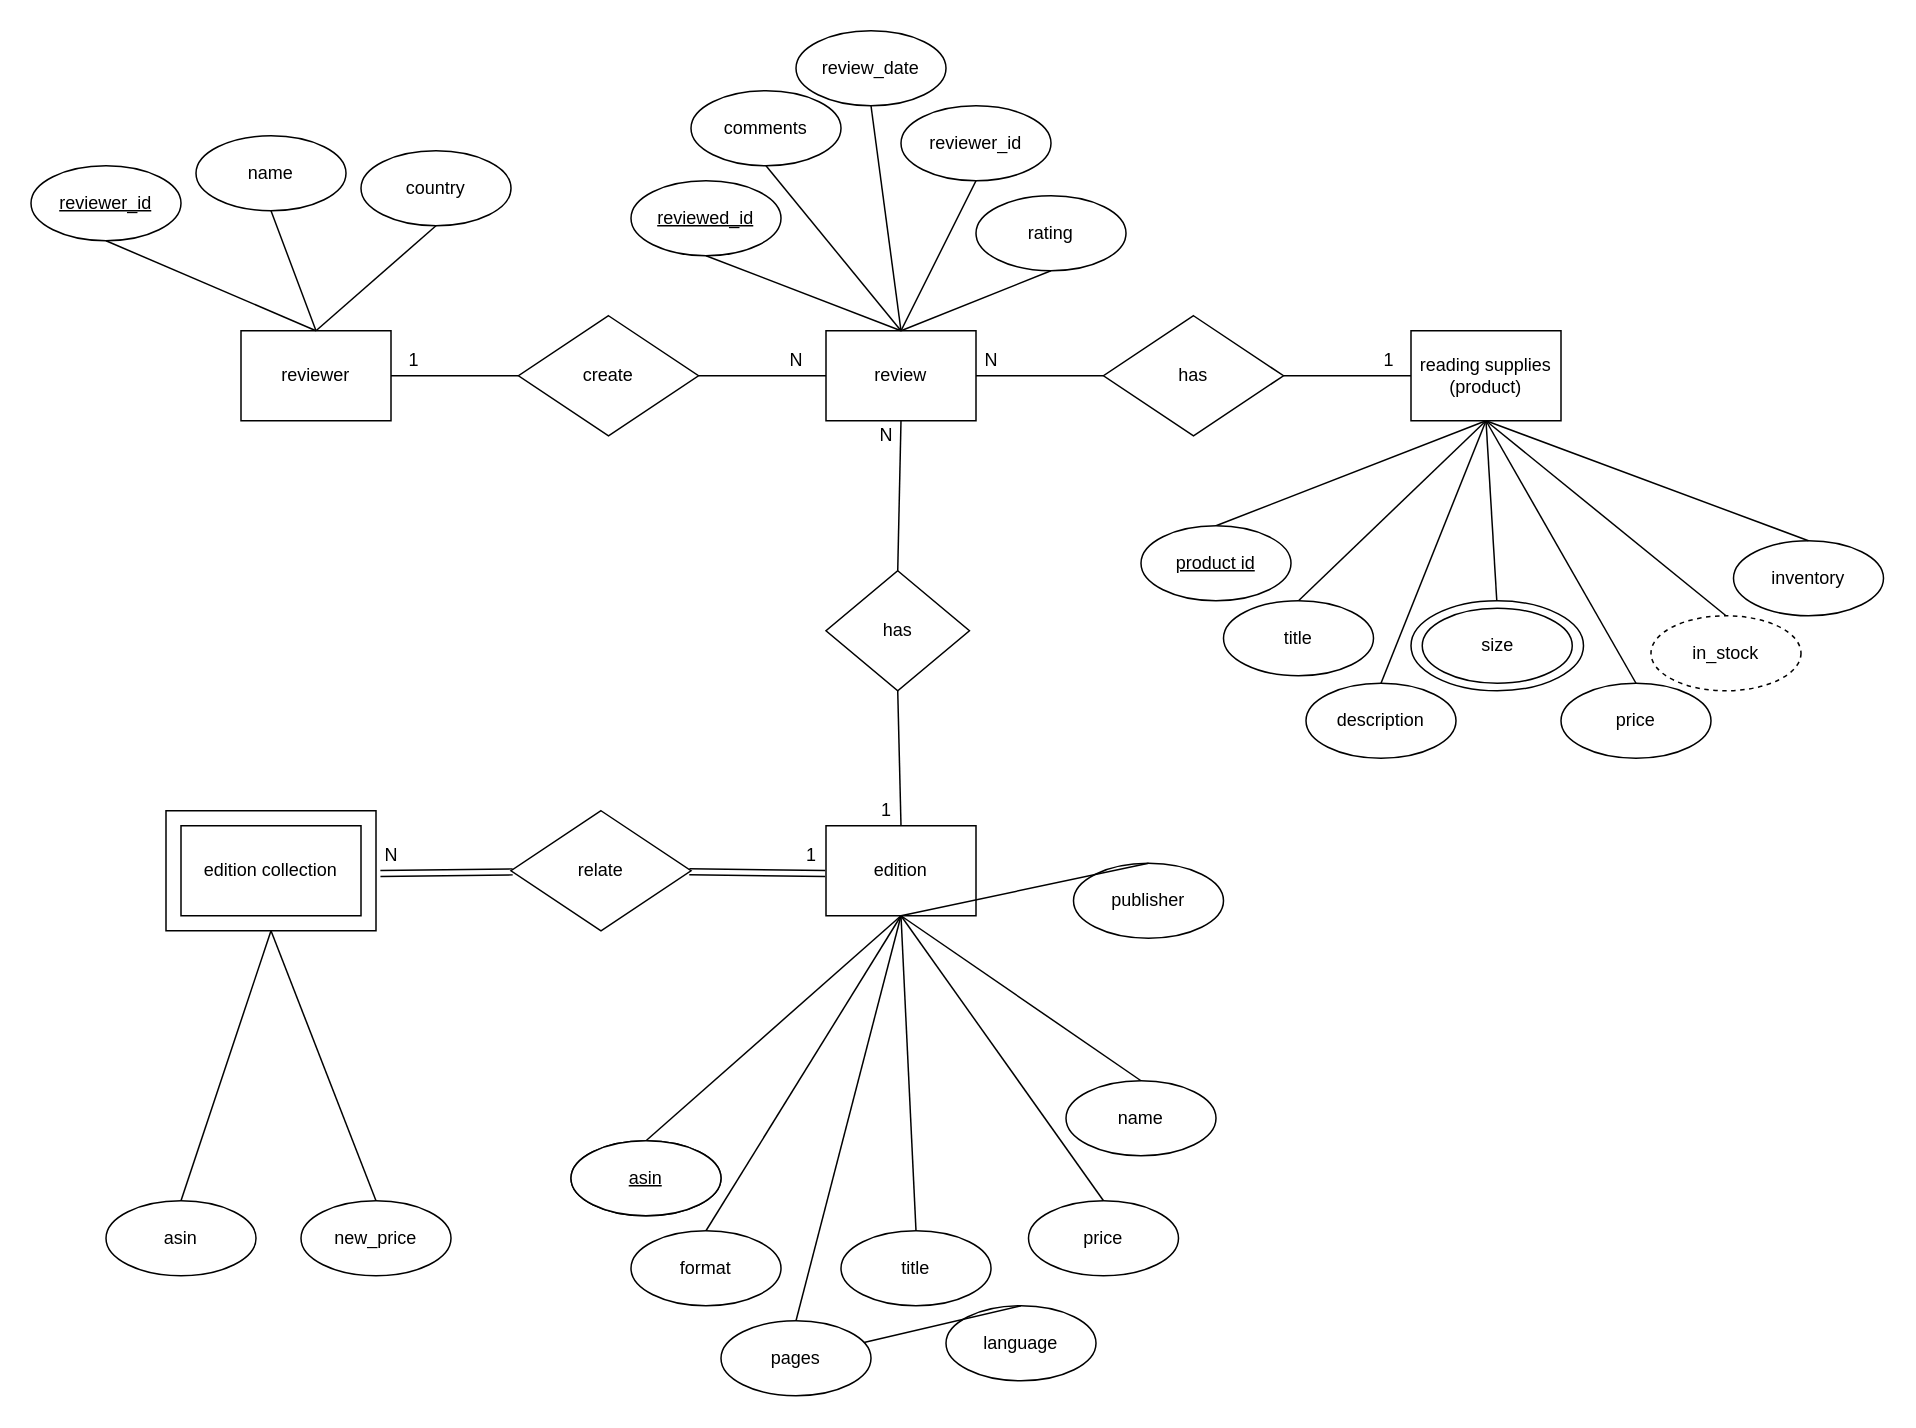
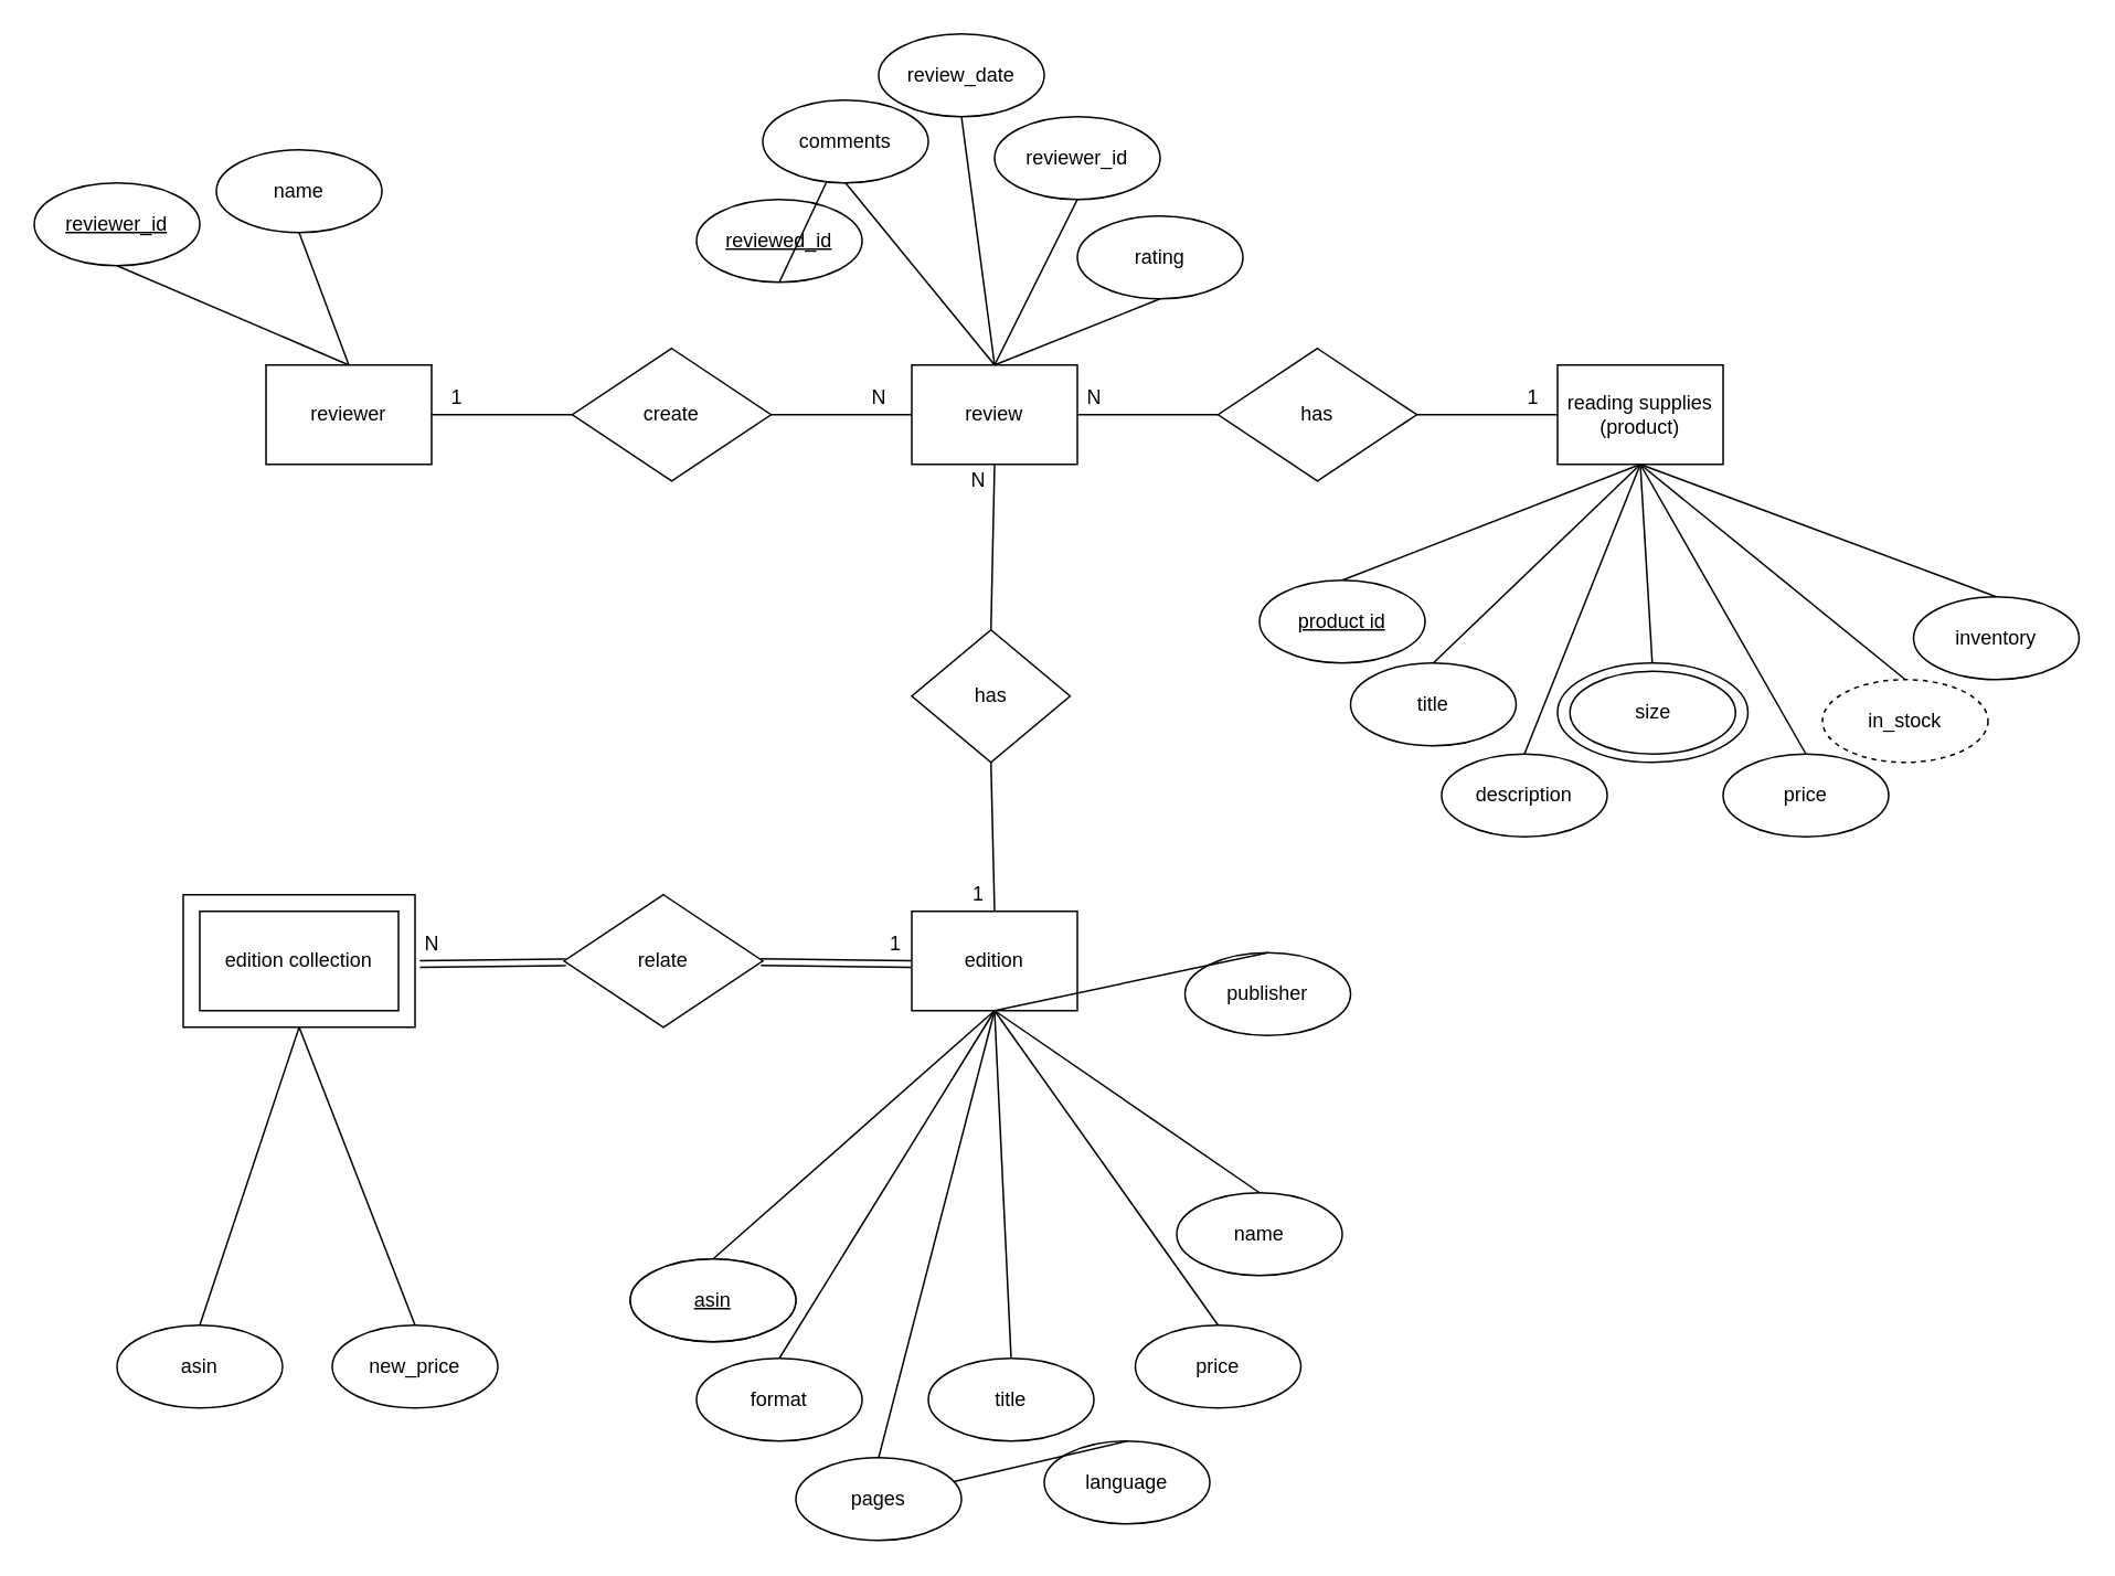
- <mxCell id="10" value="country" style="ellipse;whiteSpace=wrap;html=1;" vertex="1" parent="1"><mxGeometry x="240" y="100" width="100" height="50" as="geometry" /></mxCell>
- <mxCell id="11" value="" style="endArrow=none;html=1;exitX=0.5;exitY=1;exitDx=0;exitDy=0;entryX=0.5;entryY=0;entryDx=0;entryDy=0;" edge="1" parent="1" source="10" target="3"><mxGeometry width="50" height="50" relative="1" as="geometry"><mxPoint x="260" y="110" as="sourcePoint" /><mxPoint x="290" y="170" as="targetPoint" /></mxGeometry></mxCell>
- <mxCell id="23" value="" style="endArrow=none;html=1;exitX=0.5;exitY=1;exitDx=0;exitDy=0;entryX=0.5;entryY=0;entryDx=0;entryDy=0;" edge="1" parent="1" source="22" target="4"><mxGeometry width="50" height="50" relative="1" as="geometry"><mxPoint x="560" y="150" as="sourcePoint" /><mxPoint x="593" y="205.02" as="targetPoint" /></mxGeometry></mxCell>
+ <mxCell id="23" value="" style="endArrow=none;html=1;exitX=0.5;exitY=1;exitDx=0;exitDy=0;" edge="1" parent="1" source="22" target="24"><mxGeometry width="50" height="50" relative="1" as="geometry"><mxPoint x="560" y="150" as="sourcePoint" /><mxPoint x="593" y="205.02" as="targetPoint" /></mxGeometry></mxCell>
